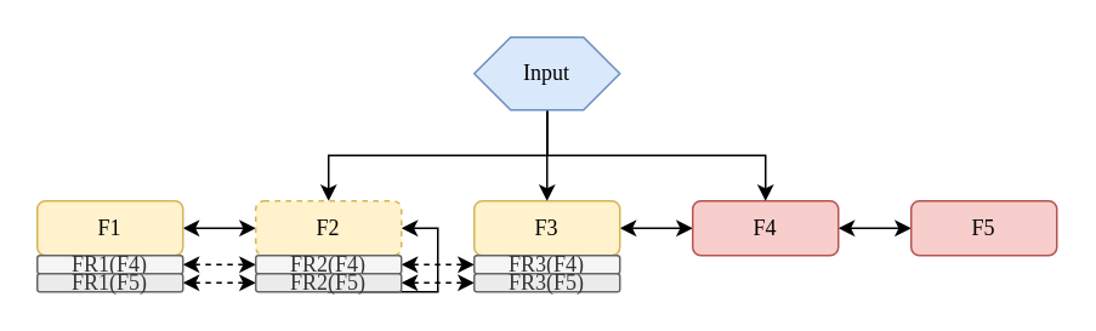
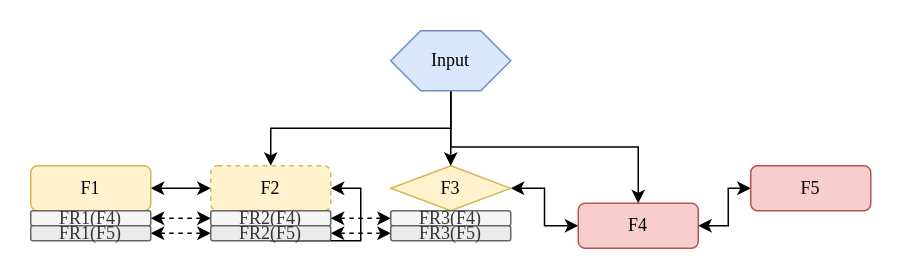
- <mxCell id="3" value="F3" style="rounded=1;whiteSpace=wrap;html=1;shadow=0;sketch=0;glass=0;fillColor=#fff2cc;strokeColor=#d6b656;fontFamily=Verdana;" parent="1" vertex="1"><mxGeometry x="260" y="110" width="80" height="30" as="geometry" /></mxCell>
+ <mxCell id="3" value="F3" style="rhombus;whiteSpace=wrap;html=1;shadow=0;sketch=0;glass=0;fillColor=#fff2cc;strokeColor=#d6b656;fontFamily=Verdana;" parent="1" vertex="1"><mxGeometry x="260" y="110" width="80" height="30" as="geometry" /></mxCell>
- <mxCell id="5" value="F4" style="rounded=1;whiteSpace=wrap;html=1;shadow=0;sketch=0;glass=0;fillColor=#f8cecc;strokeColor=#b85450;fontFamily=Verdana;" parent="1" vertex="1"><mxGeometry x="380" y="110" width="80" height="30" as="geometry" /></mxCell>
+ <mxCell id="5" value="F4" style="rounded=1;whiteSpace=wrap;html=1;shadow=0;sketch=0;glass=0;fillColor=#f8cecc;strokeColor=#b85450;fontFamily=Verdana;" parent="1" vertex="1"><mxGeometry x="385" y="135" width="80" height="30" as="geometry" /></mxCell>
